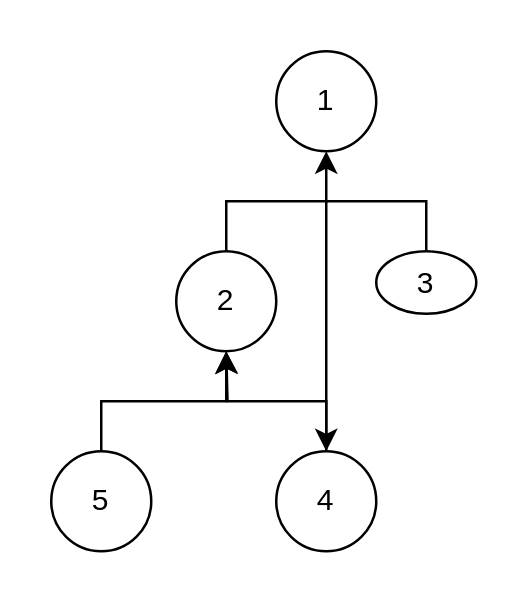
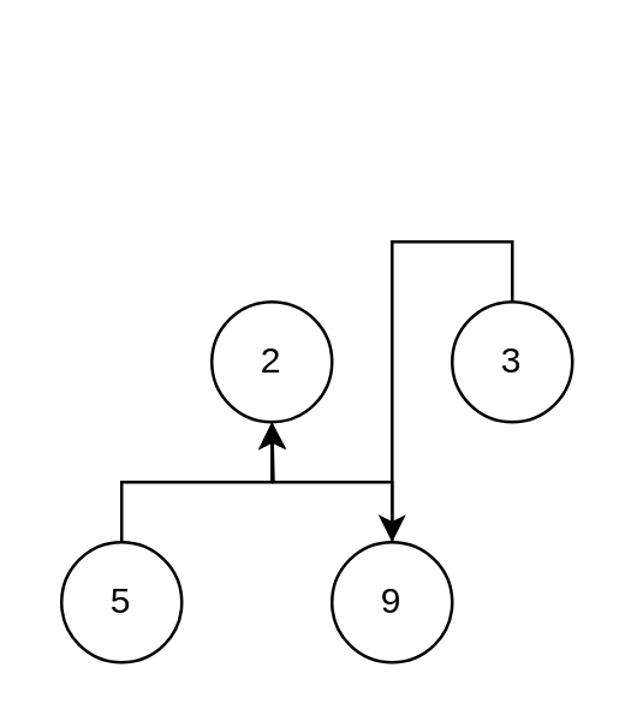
- <mxCell id="2" value="1" style="ellipse;whiteSpace=wrap;html=1;aspect=fixed;" vertex="1" parent="1"><mxGeometry x="110" y="20" width="40" height="40" as="geometry" /></mxCell>
- <mxCell id="5" style="edgeStyle=orthogonalEdgeStyle;rounded=0;orthogonalLoop=1;jettySize=auto;html=1;exitX=0.5;exitY=0;exitDx=0;exitDy=0;entryX=0.5;entryY=1;entryDx=0;entryDy=0;" edge="1" parent="1" source="6" target="2"><mxGeometry relative="1" as="geometry" /></mxCell>
- <mxCell id="4" value="3" style="ellipse;whiteSpace=wrap;html=1;aspect=fixed;" vertex="1" parent="1"><mxGeometry x="150" y="100" width="40" height="25" as="geometry" /></mxCell>
+ <mxCell id="4" value="3" style="ellipse;whiteSpace=wrap;html=1;aspect=fixed;" vertex="1" parent="1"><mxGeometry x="150" y="100" width="40" height="40" as="geometry" /></mxCell>
- <mxCell id="10" value="4" style="ellipse;whiteSpace=wrap;html=1;aspect=fixed;" vertex="1" parent="1"><mxGeometry x="110" y="180" width="40" height="40" as="geometry" /></mxCell>
+ <mxCell id="10" value="9" style="ellipse;whiteSpace=wrap;html=1;aspect=fixed;" vertex="1" parent="1"><mxGeometry x="110" y="180" width="40" height="40" as="geometry" /></mxCell>
